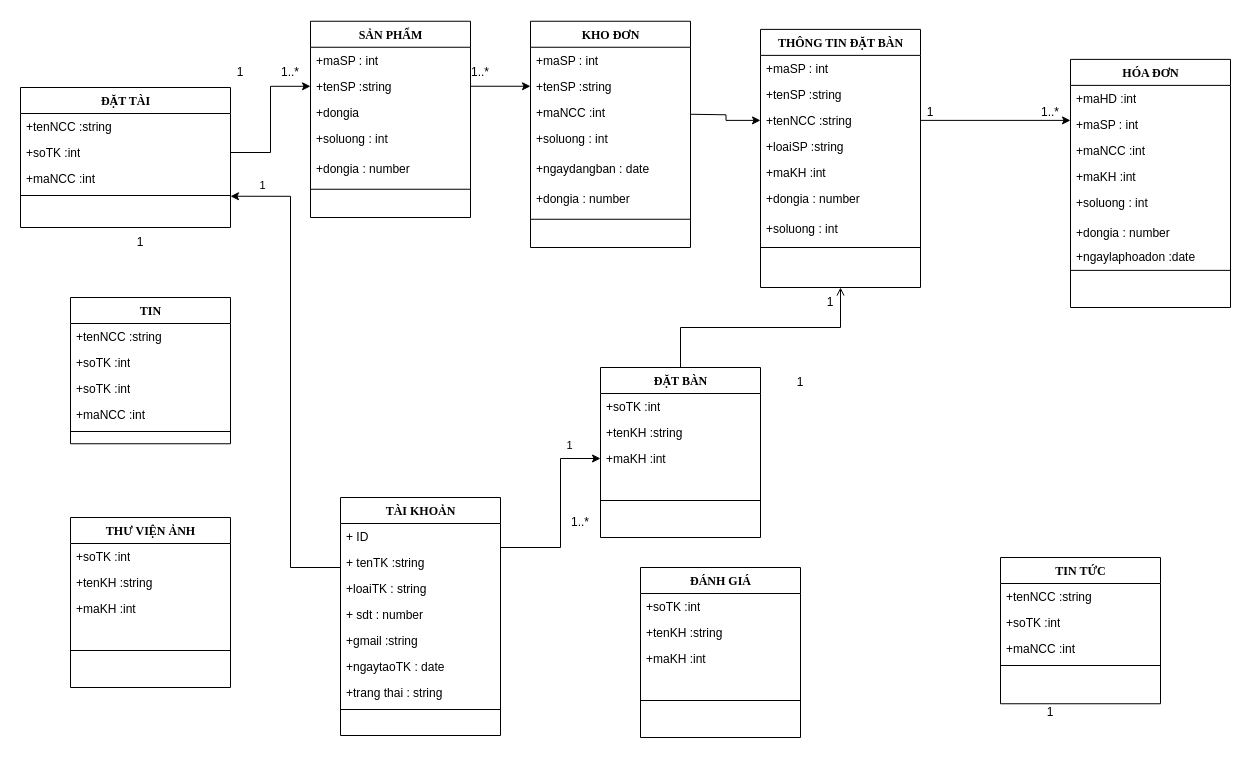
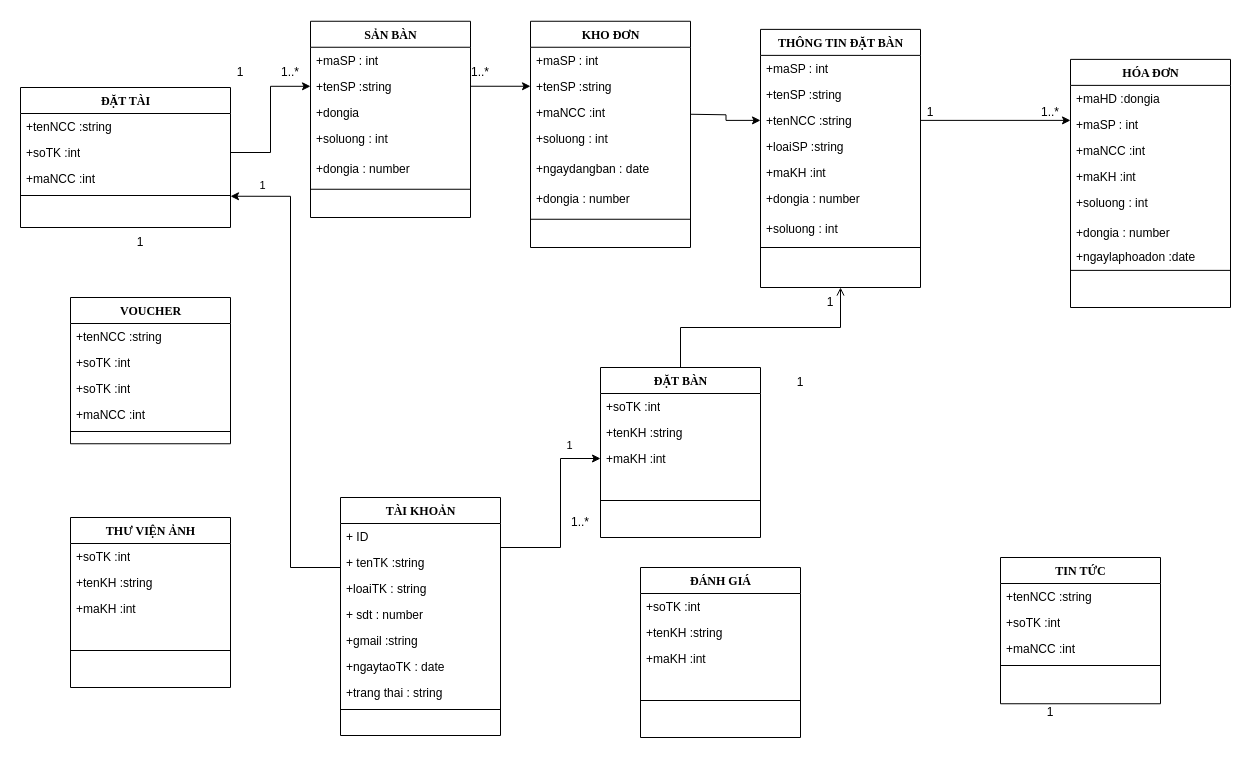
- <mxCell id="55" value="SẢN PHẨM" style="swimlane;html=1;fontStyle=1;align=center;verticalAlign=top;childLayout=stackLayout;horizontal=1;startSize=26;horizontalStack=0;resizeParent=1;resizeLast=0;collapsible=1;marginBottom=0;swimlaneFillColor=#ffffff;rounded=0;shadow=0;comic=0;labelBackgroundColor=none;strokeWidth=1;fillColor=none;fontFamily=Verdana;fontSize=12" parent="1" vertex="1"><mxGeometry x="310" y="20.75" width="160" height="196.25" as="geometry" /></mxCell>
+ <mxCell id="55" value="SẢN BÀN" style="swimlane;html=1;fontStyle=1;align=center;verticalAlign=top;childLayout=stackLayout;horizontal=1;startSize=26;horizontalStack=0;resizeParent=1;resizeLast=0;collapsible=1;marginBottom=0;swimlaneFillColor=#ffffff;rounded=0;shadow=0;comic=0;labelBackgroundColor=none;strokeWidth=1;fillColor=none;fontFamily=Verdana;fontSize=12" parent="1" vertex="1"><mxGeometry x="310" y="20.75" width="160" height="196.25" as="geometry" /></mxCell>
- <mxCell id="12" value="+maHD :int" style="text;html=1;strokeColor=none;fillColor=none;align=left;verticalAlign=top;spacingLeft=4;spacingRight=4;whiteSpace=wrap;overflow=hidden;rotatable=0;points=[[0,0.5],[1,0.5]];portConstraint=eastwest;" parent="11" vertex="1"><mxGeometry y="26" width="160" height="26" as="geometry" /></mxCell>
+ <mxCell id="12" value="+maHD :dongia" style="text;html=1;strokeColor=none;fillColor=none;align=left;verticalAlign=top;spacingLeft=4;spacingRight=4;whiteSpace=wrap;overflow=hidden;rotatable=0;points=[[0,0.5],[1,0.5]];portConstraint=eastwest;" parent="11" vertex="1"><mxGeometry y="26" width="160" height="26" as="geometry" /></mxCell>
- <mxCell id="71" value="TIN" style="swimlane;html=1;fontStyle=1;align=center;verticalAlign=top;childLayout=stackLayout;horizontal=1;startSize=26;horizontalStack=0;resizeParent=1;resizeLast=0;collapsible=1;marginBottom=0;swimlaneFillColor=#ffffff;rounded=0;shadow=0;comic=0;labelBackgroundColor=none;strokeWidth=1;fillColor=none;fontFamily=Verdana;fontSize=12" parent="1" vertex="1"><mxGeometry x="70" y="297" width="160" height="146.25" as="geometry" /></mxCell>
+ <mxCell id="71" value="VOUCHER" style="swimlane;html=1;fontStyle=1;align=center;verticalAlign=top;childLayout=stackLayout;horizontal=1;startSize=26;horizontalStack=0;resizeParent=1;resizeLast=0;collapsible=1;marginBottom=0;swimlaneFillColor=#ffffff;rounded=0;shadow=0;comic=0;labelBackgroundColor=none;strokeWidth=1;fillColor=none;fontFamily=Verdana;fontSize=12" parent="1" vertex="1"><mxGeometry x="70" y="297" width="160" height="146.25" as="geometry" /></mxCell>
